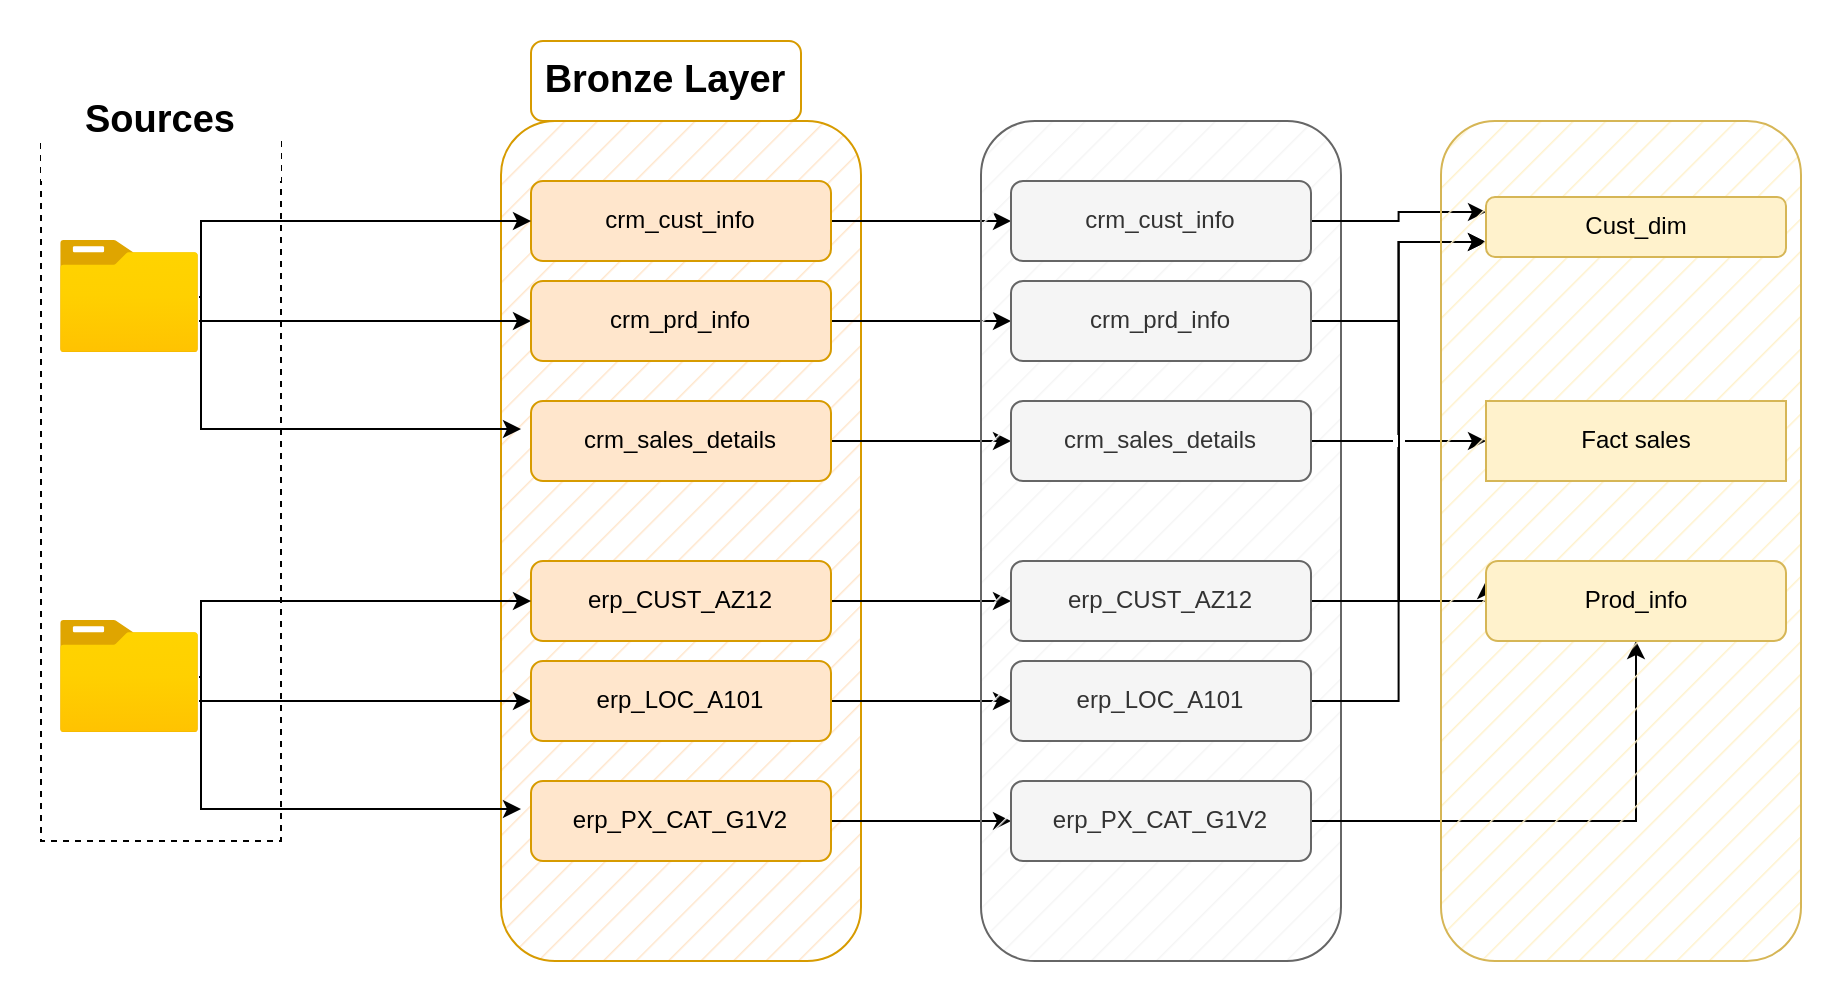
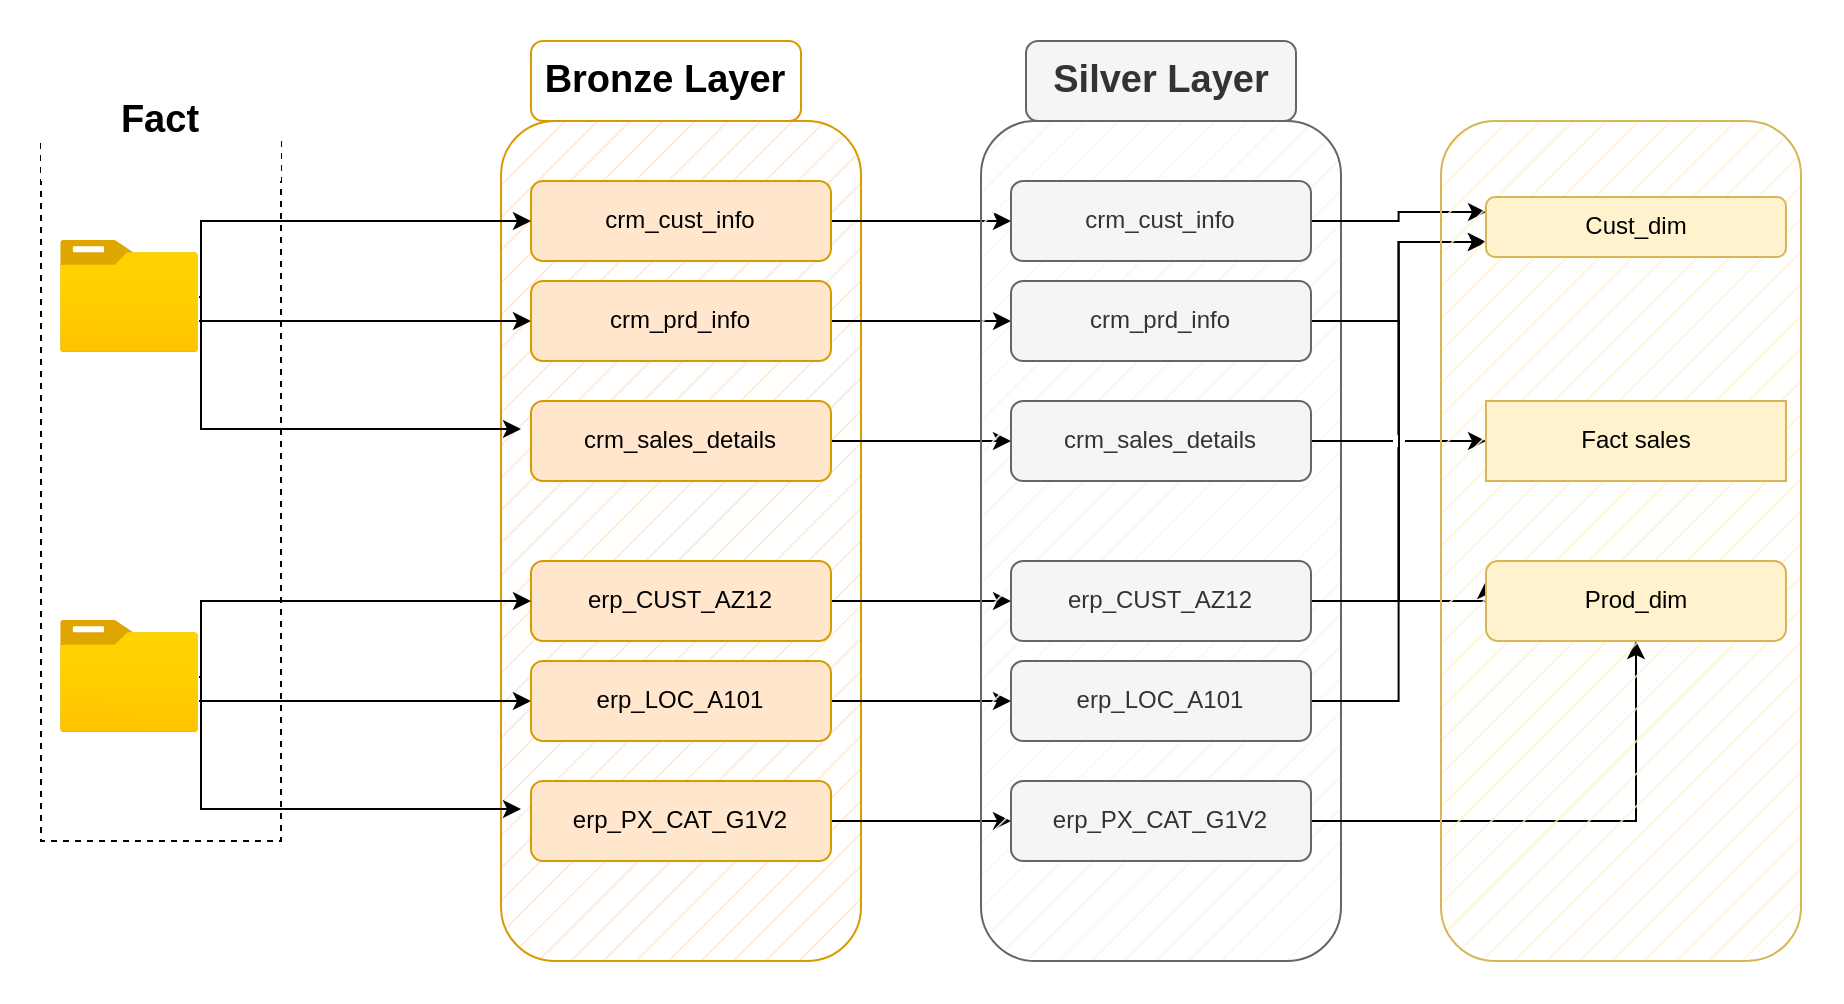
+ <mxCell id="29" value="&lt;b&gt;&lt;font style=&quot;font-size: 19px;&quot;&gt;Silver Layer&lt;/font&gt;&lt;/b&gt;" style="rounded=1;whiteSpace=wrap;html=1;fillColor=#f5f5f5;strokeColor=#666666;fillStyle=auto;fontColor=#333333;" parent="1" vertex="1"><mxGeometry x="512.5" y="20" width="135" height="40" as="geometry" /></mxCell>
- <mxCell id="3" value="&lt;b&gt;&lt;font style=&quot;font-size: 19px;&quot;&gt;Sources&lt;/font&gt;&lt;/b&gt;" style="rounded=0;whiteSpace=wrap;html=1;fillColor=default;strokeColor=none;" parent="1" vertex="1"><mxGeometry x="20" y="30" width="120" height="60" as="geometry" /></mxCell>
+ <mxCell id="3" value="&lt;b&gt;&lt;font style=&quot;font-size: 19px;&quot;&gt;Fact&lt;/font&gt;&lt;/b&gt;" style="rounded=0;whiteSpace=wrap;html=1;fillColor=default;strokeColor=none;" parent="1" vertex="1"><mxGeometry x="20" y="30" width="120" height="60" as="geometry" /></mxCell>
- <mxCell id="45" value="Prod_info" style="rounded=1;whiteSpace=wrap;html=1;fillColor=#fff2cc;strokeColor=#d6b656;fillStyle=auto;" parent="1" vertex="1"><mxGeometry x="742.5" y="280" width="150" height="40" as="geometry" /></mxCell>
+ <mxCell id="45" value="Prod_dim" style="rounded=1;whiteSpace=wrap;html=1;fillColor=#fff2cc;strokeColor=#d6b656;fillStyle=auto;" parent="1" vertex="1"><mxGeometry x="742.5" y="280" width="150" height="40" as="geometry" /></mxCell>
